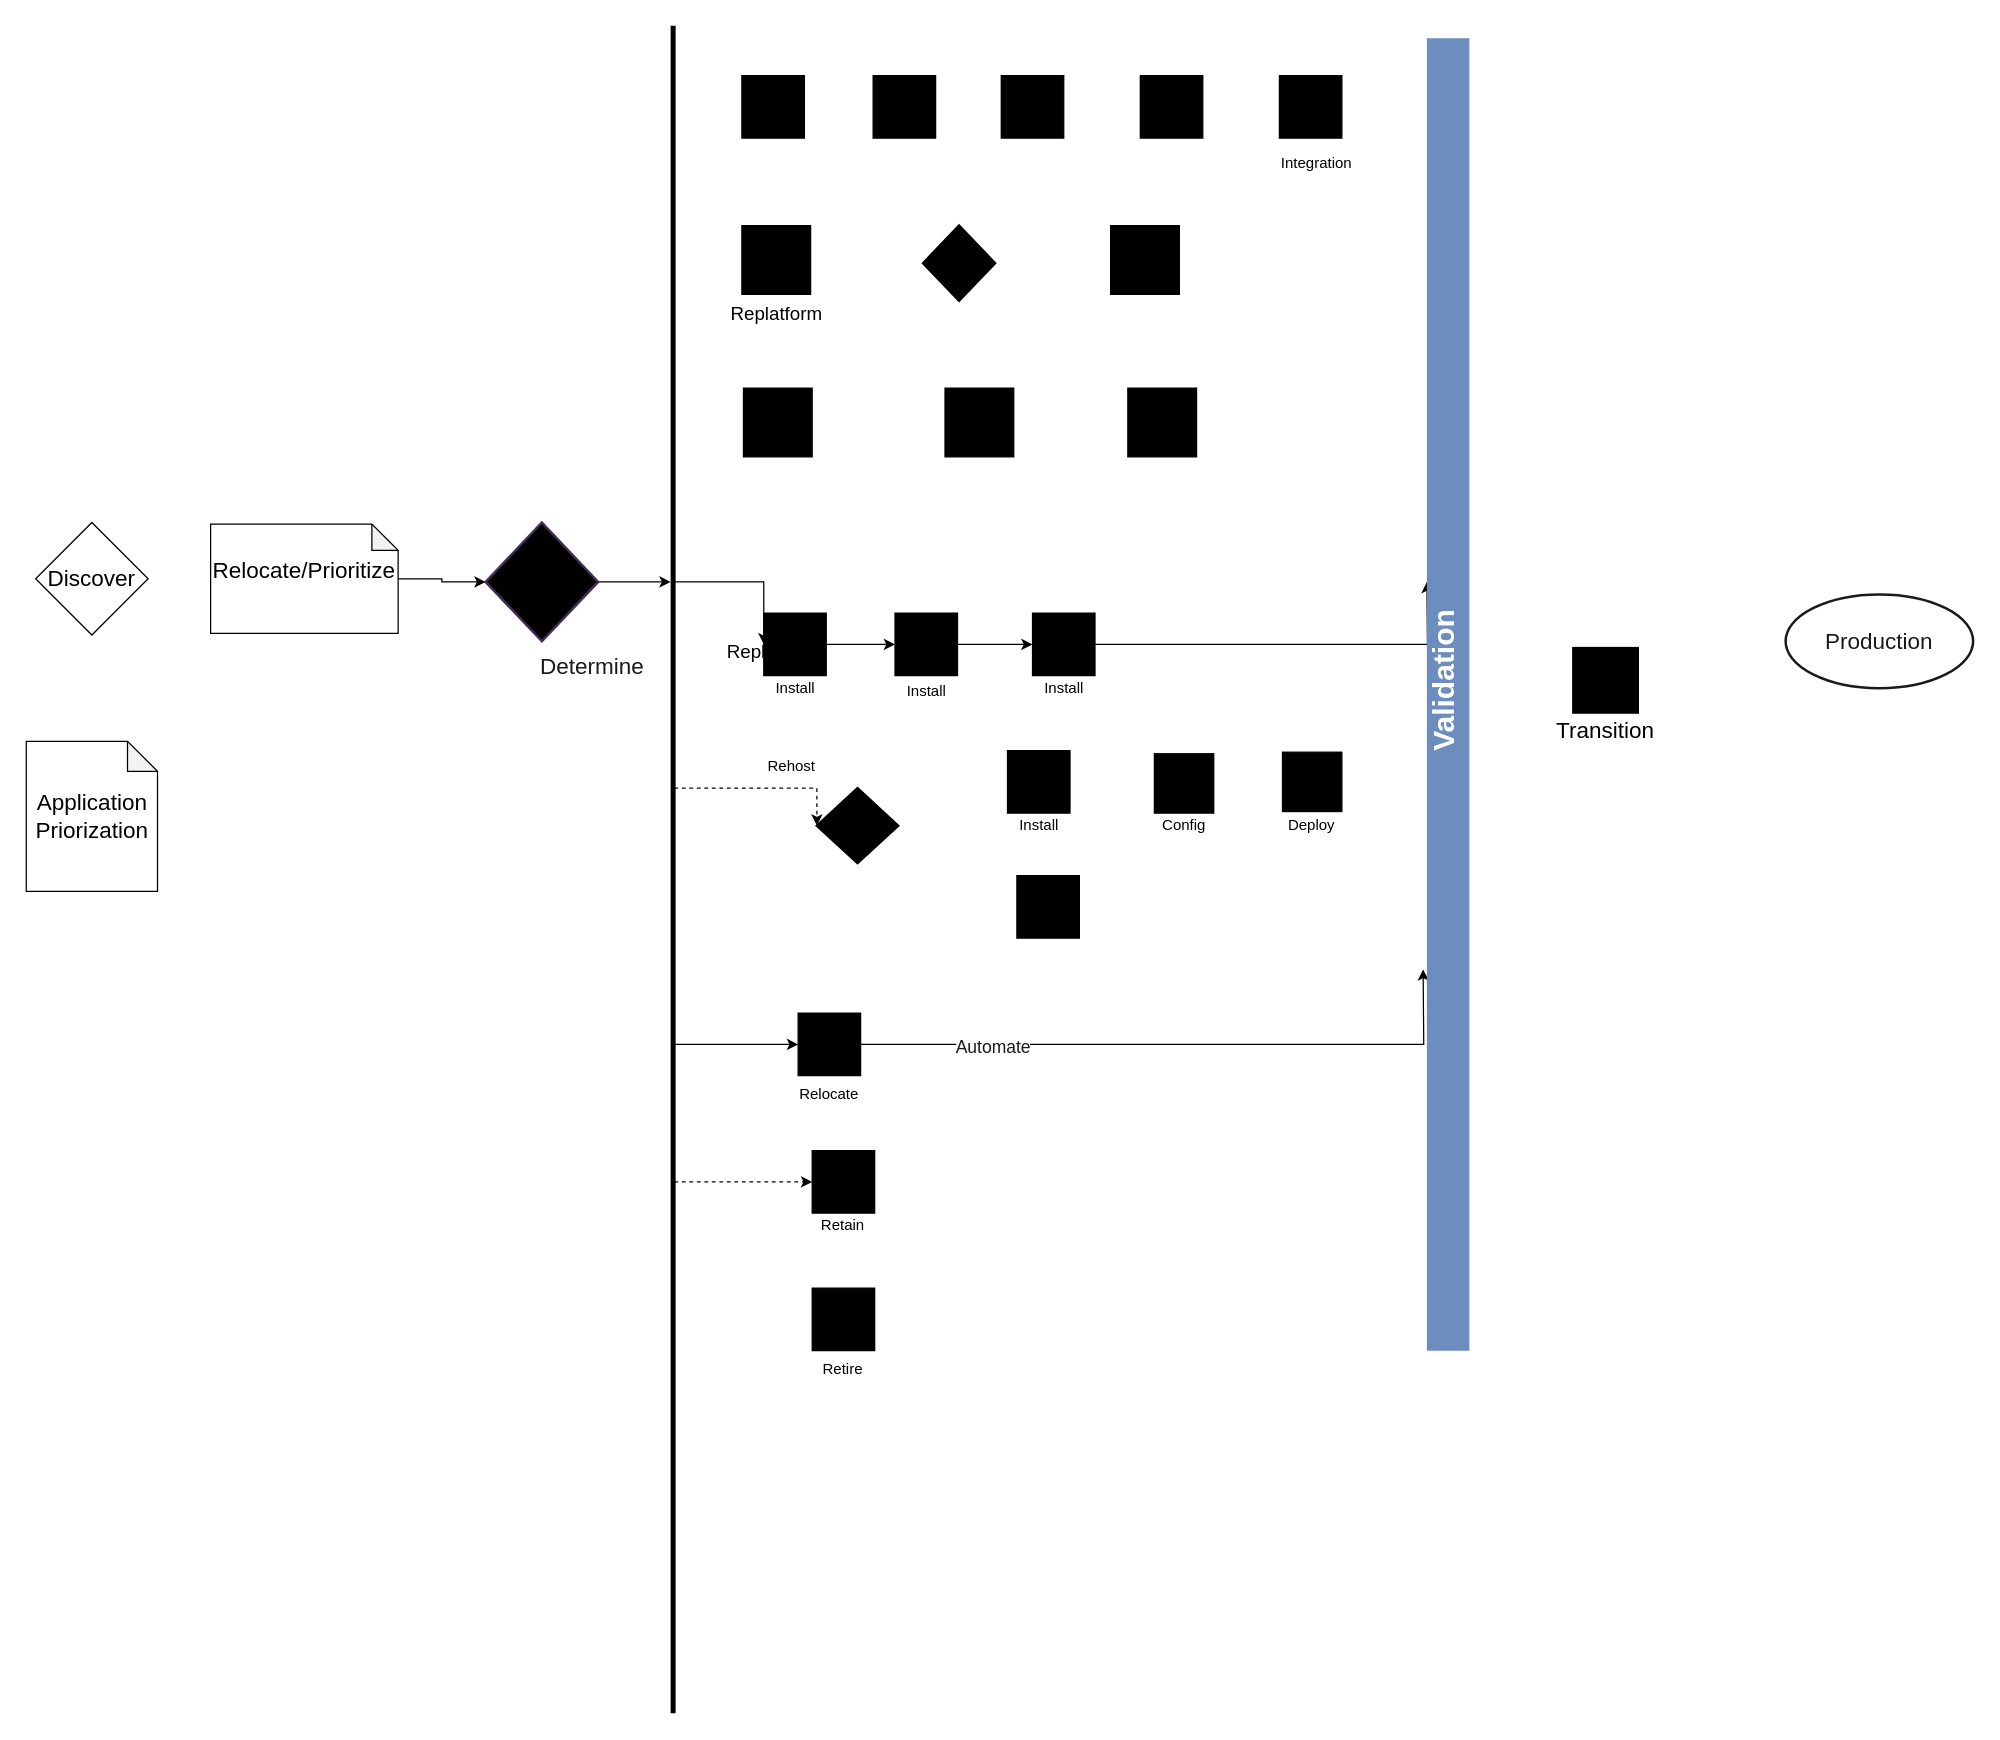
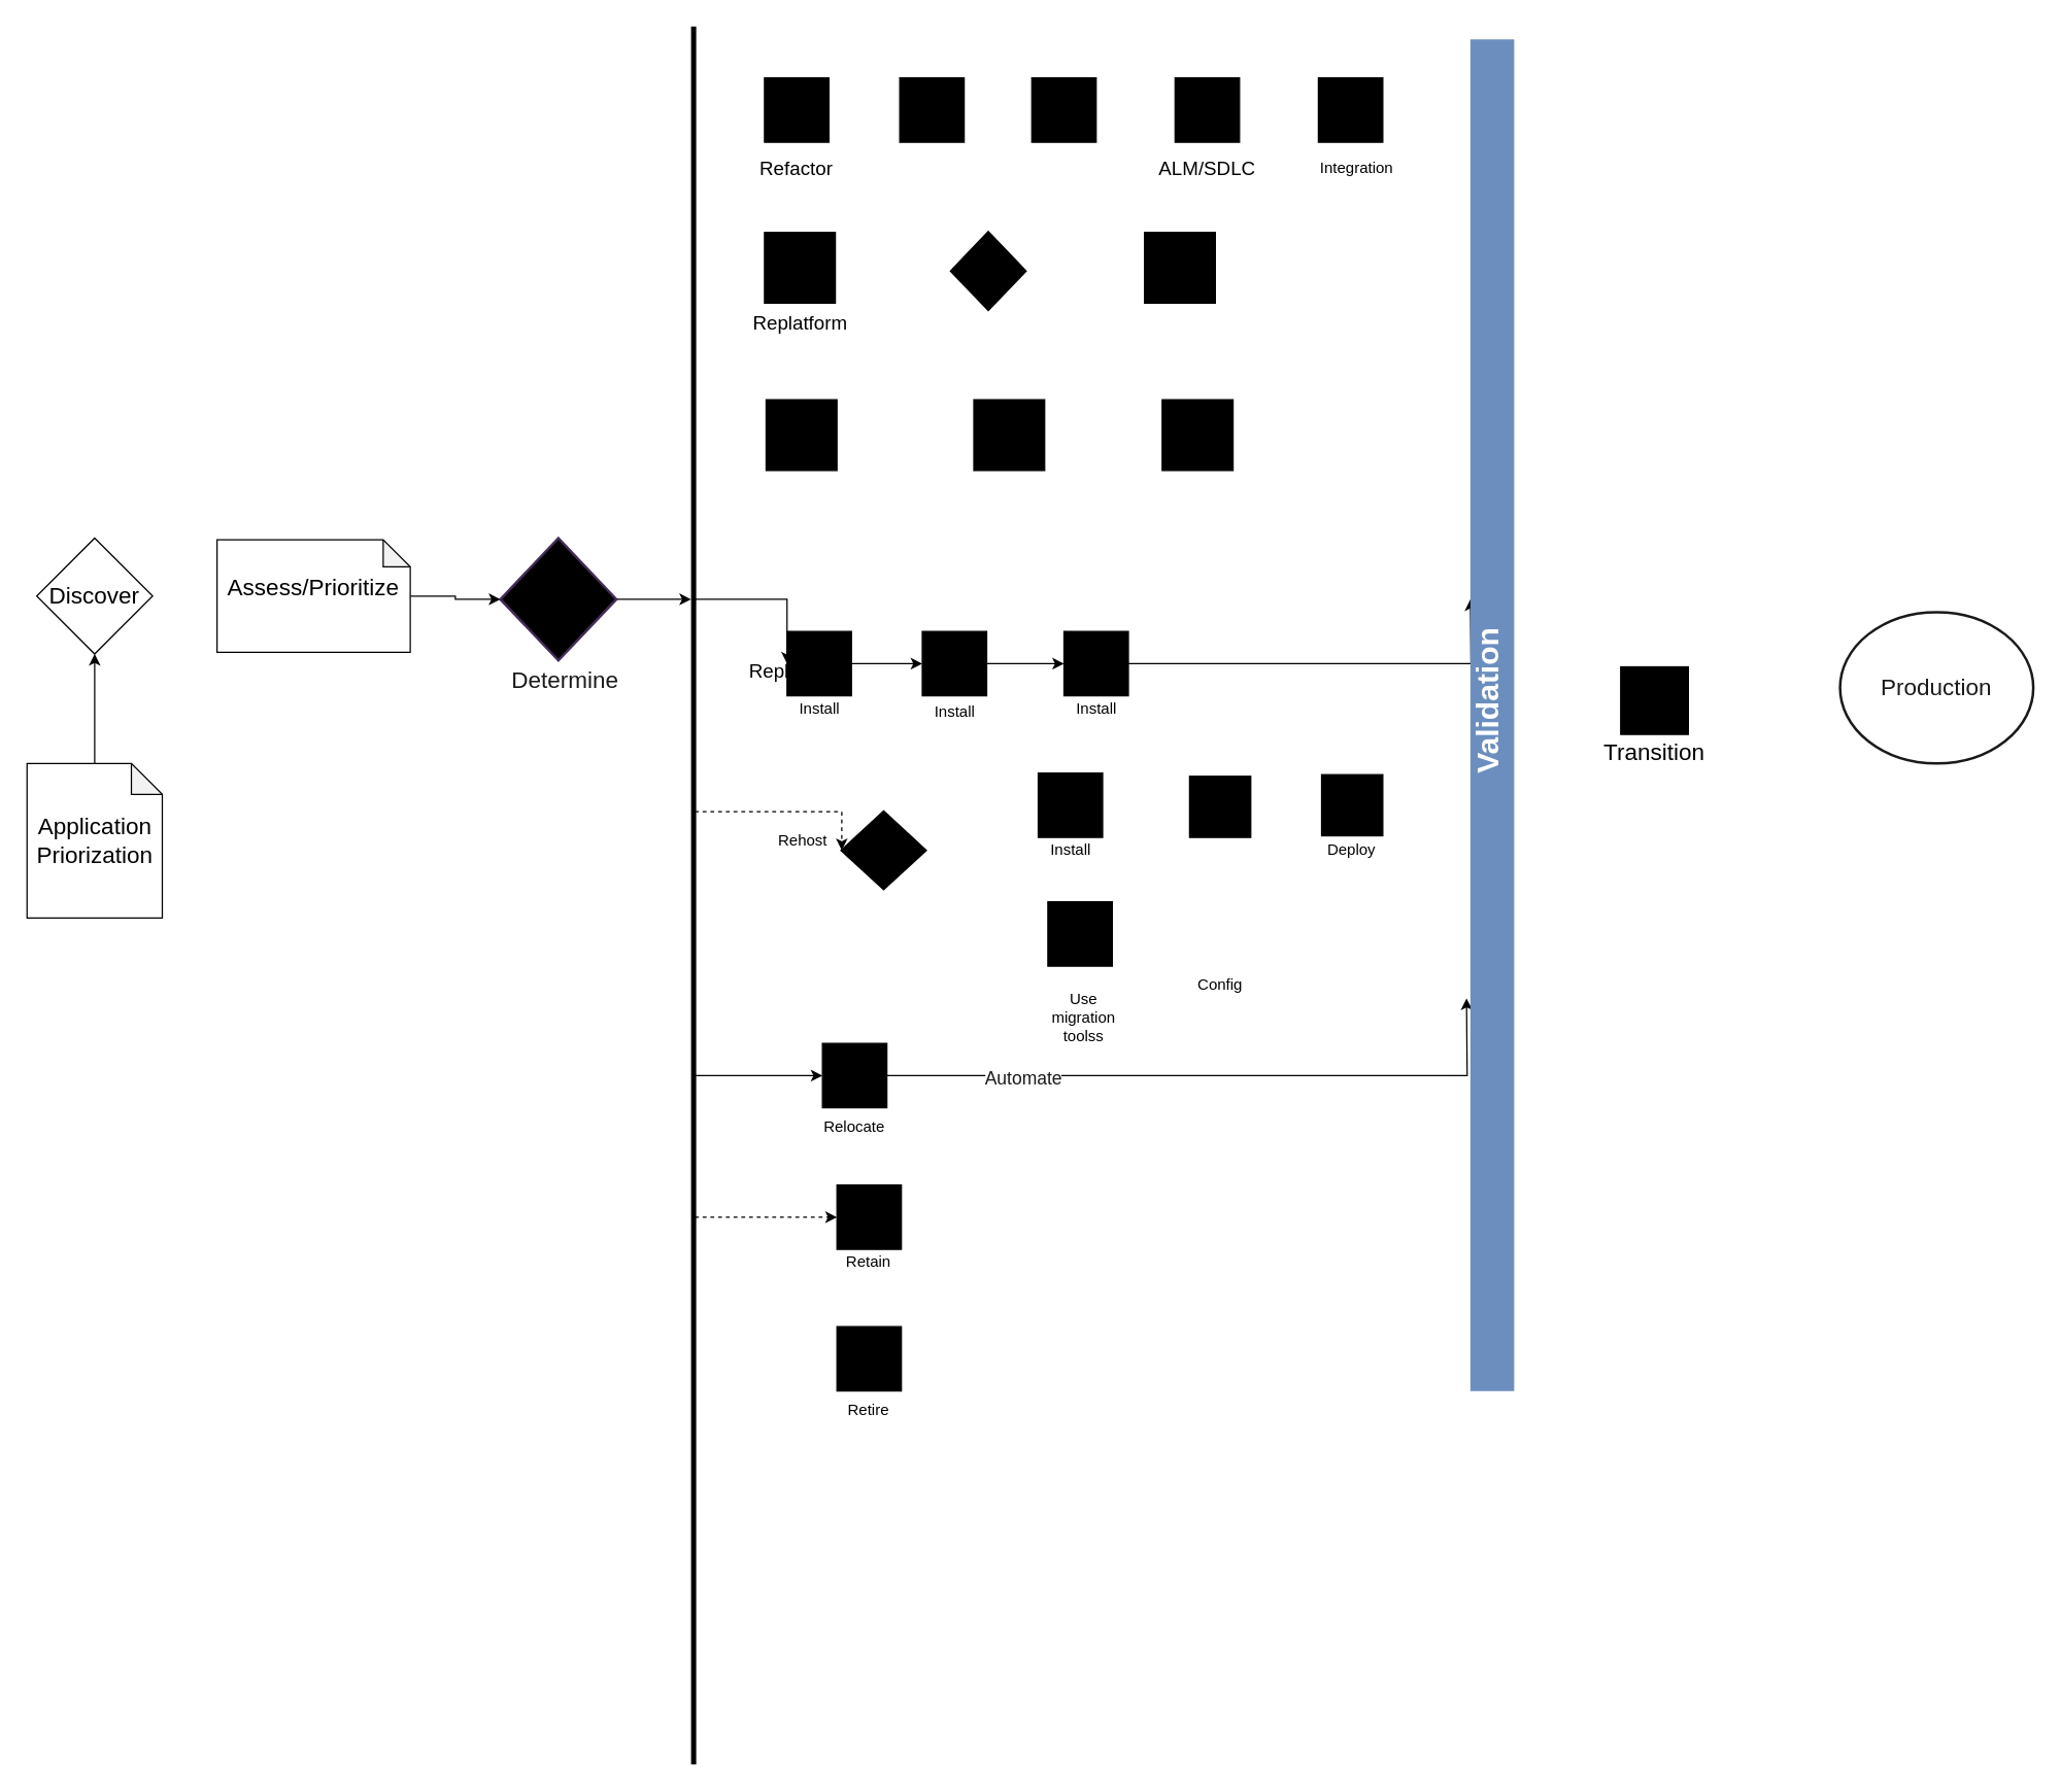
+ <mxCell id="57" value="&lt;font style=&quot;font-size: 15px&quot;&gt;Refactor&lt;/font&gt;" style="text;html=1;strokeColor=none;fillColor=none;align=center;verticalAlign=middle;whiteSpace=wrap;rounded=0;" vertex="1" parent="1"><mxGeometry x="598" y="120" width="40" height="20" as="geometry" /></mxCell>
+ <mxCell id="15" value="&lt;font style=&quot;font-size: 15px&quot;&gt;ALM/SDLC&lt;/font&gt;" style="text;html=1;strokeColor=none;fillColor=none;align=center;verticalAlign=middle;whiteSpace=wrap;rounded=0;" vertex="1" parent="1"><mxGeometry x="916.75" y="120" width="40" height="20" as="geometry" /></mxCell>
- <mxCell id="54" value="&lt;div style=&quot;font-size: 18px&quot;&gt;Relocate/Prioritize&lt;/div&gt;&lt;div&gt;&lt;br&gt;&lt;/div&gt;" style="shape=note;whiteSpace=wrap;html=1;backgroundOutline=1;darkOpacity=0.05;size=21;" vertex="1" parent="1"><mxGeometry x="168" y="418.75" width="150" height="87.5" as="geometry" /></mxCell>
+ <mxCell id="54" value="&lt;div style=&quot;font-size: 18px&quot;&gt;Assess/Prioritize&lt;/div&gt;&lt;div&gt;&lt;br&gt;&lt;/div&gt;" style="shape=note;whiteSpace=wrap;html=1;backgroundOutline=1;darkOpacity=0.05;size=21;" vertex="1" parent="1"><mxGeometry x="168" y="418.75" width="150" height="87.5" as="geometry" /></mxCell>
- <mxCell id="48" value="&lt;font style=&quot;font-size: 18px&quot;&gt;Production&lt;/font&gt;" style="ellipse;whiteSpace=wrap;html=1;strokeColor=#1a1a1a;strokeWidth=2;fillColor=none;gradientColor=none;fontColor=#1a1a1a;" vertex="1" parent="1"><mxGeometry x="1428" y="475" width="150" height="75" as="geometry" /></mxCell>
+ <mxCell id="48" value="&lt;font style=&quot;font-size: 18px&quot;&gt;Production&lt;/font&gt;" style="ellipse;whiteSpace=wrap;html=1;strokeColor=#1a1a1a;strokeWidth=2;fillColor=none;gradientColor=none;fontColor=#1a1a1a;" vertex="1" parent="1"><mxGeometry x="1428" y="475" width="150" height="117.5" as="geometry" /></mxCell>
- <mxCell id="49" value="&lt;font style=&quot;font-size: 18px&quot;&gt;Determine&lt;/font&gt;" style="text;html=1;align=center;verticalAlign=middle;resizable=0;points=[];autosize=1;fontColor=#1a1a1a;" vertex="1" parent="1"><mxGeometry x="423" y="522.5" width="100" height="20" as="geometry" /></mxCell>
+ <mxCell id="49" value="&lt;font style=&quot;font-size: 18px&quot;&gt;Determine&lt;/font&gt;" style="text;html=1;align=center;verticalAlign=middle;resizable=0;points=[];autosize=1;fontColor=#1a1a1a;" vertex="1" parent="1"><mxGeometry x="388" y="517.5" width="100" height="20" as="geometry" /></mxCell>
+ <mxCell id="55" style="edgeStyle=orthogonalEdgeStyle;rounded=0;orthogonalLoop=1;jettySize=auto;html=1;entryX=0.5;entryY=1;entryDx=0;entryDy=0;fontColor=#1a1a1a;" edge="1" parent="1" source="56" target="2"><mxGeometry relative="1" as="geometry" /></mxCell>
- <mxCell id="26" value="Rehost" style="text;html=1;strokeColor=none;fillColor=none;align=center;verticalAlign=middle;whiteSpace=wrap;rounded=0;" vertex="1" parent="1"><mxGeometry x="613" y="602.5" width="40" height="20" as="geometry" /></mxCell>
+ <mxCell id="26" value="Rehost" style="text;html=1;strokeColor=none;fillColor=none;align=center;verticalAlign=middle;whiteSpace=wrap;rounded=0;" vertex="1" parent="1"><mxGeometry x="603" y="642.5" width="40" height="20" as="geometry" /></mxCell>
- <mxCell id="34" value="Config" style="text;html=1;strokeColor=none;fillColor=none;align=center;verticalAlign=middle;whiteSpace=wrap;rounded=0;" vertex="1" parent="1"><mxGeometry x="926.75" y="650" width="40" height="20" as="geometry" /></mxCell>
+ <mxCell id="34" value="Config" style="text;html=1;strokeColor=none;fillColor=none;align=center;verticalAlign=middle;whiteSpace=wrap;rounded=0;" vertex="1" parent="1"><mxGeometry x="926.75" y="755" width="40" height="20" as="geometry" /></mxCell>
+ <mxCell id="32" value="Use migration toolss" style="text;html=1;strokeColor=none;fillColor=none;align=center;verticalAlign=middle;whiteSpace=wrap;rounded=0;" vertex="1" parent="1"><mxGeometry x="820.5" y="780" width="40" height="20" as="geometry" /></mxCell>
